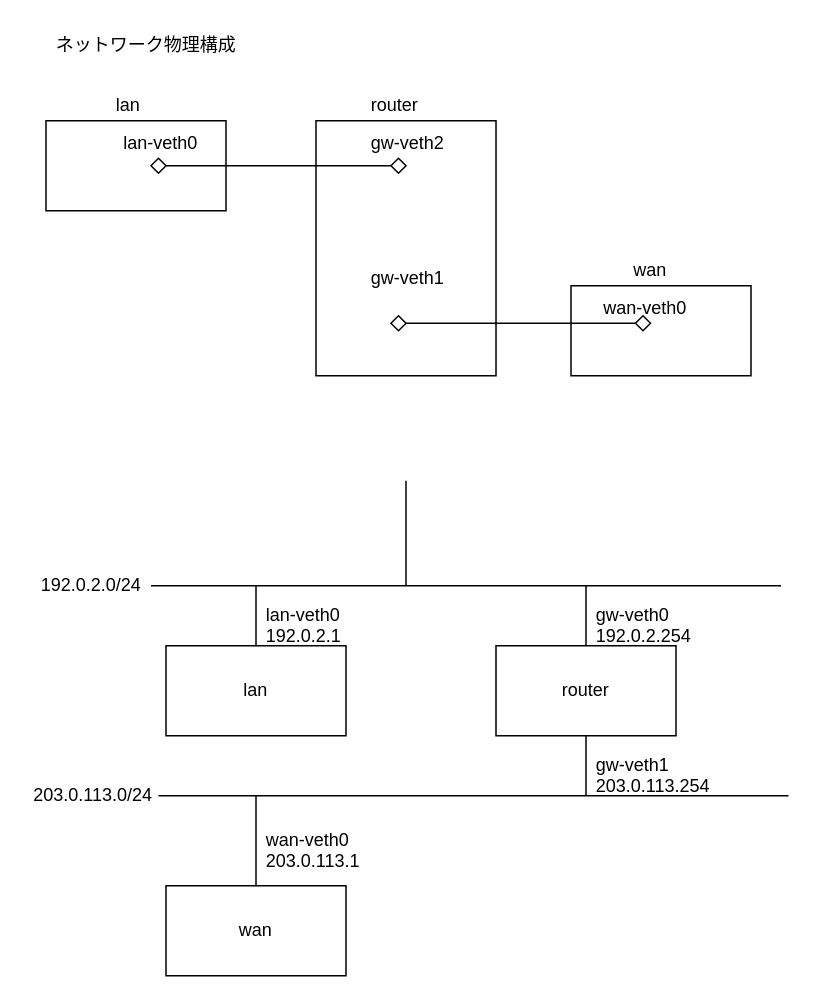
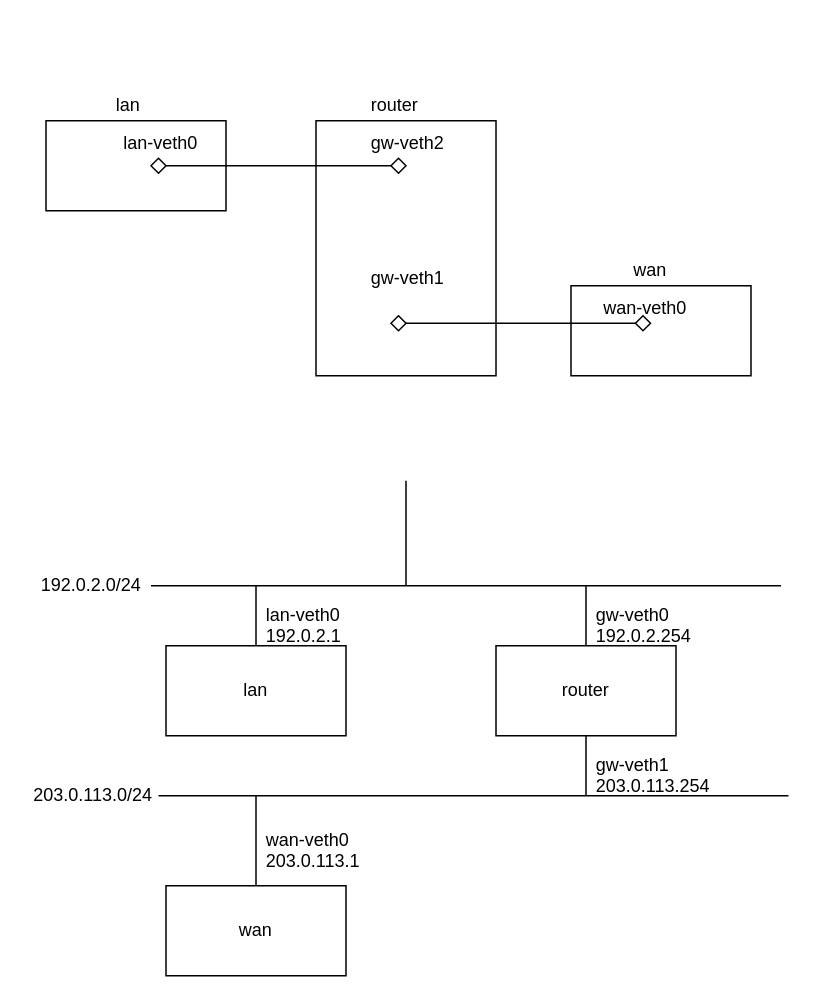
- <mxCell id="18" value="ネットワーク物理構成" style="text;html=1;resizable=0;points=[];autosize=1;align=left;verticalAlign=top;spacingTop=-4;" parent="1" vertex="1"><mxGeometry x="35" y="20" width="140" height="20" as="geometry" /></mxCell>
